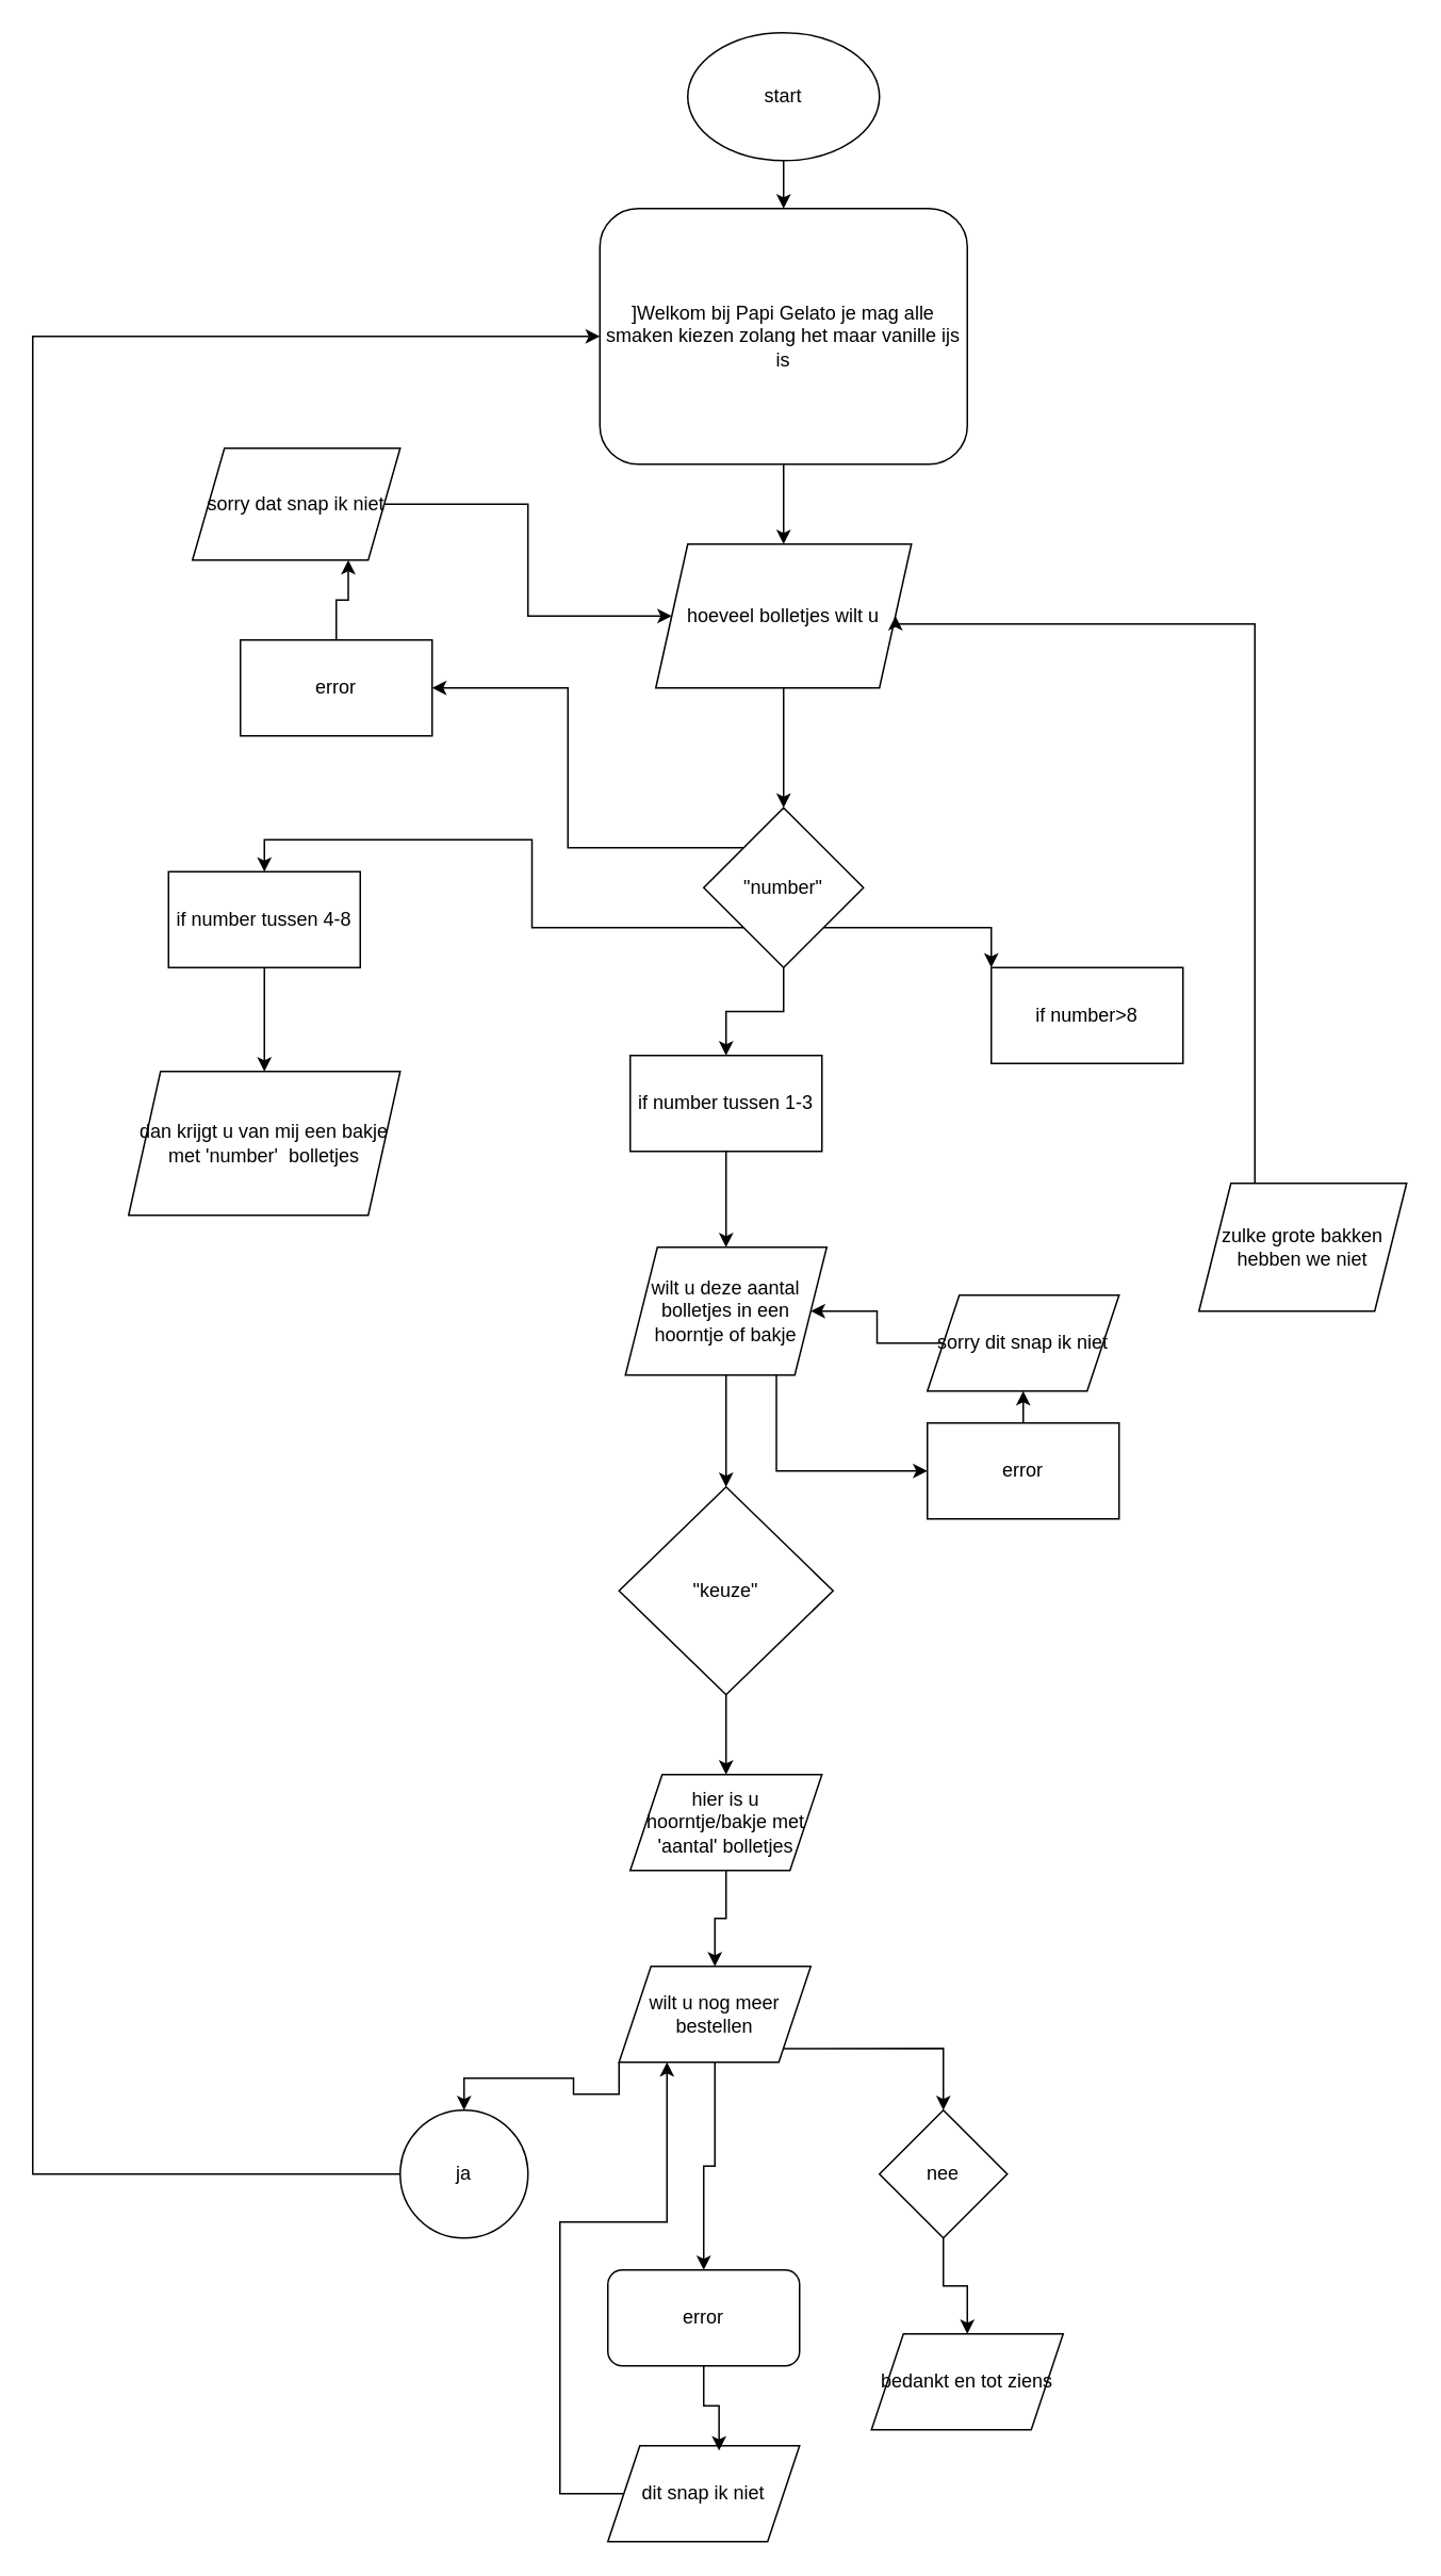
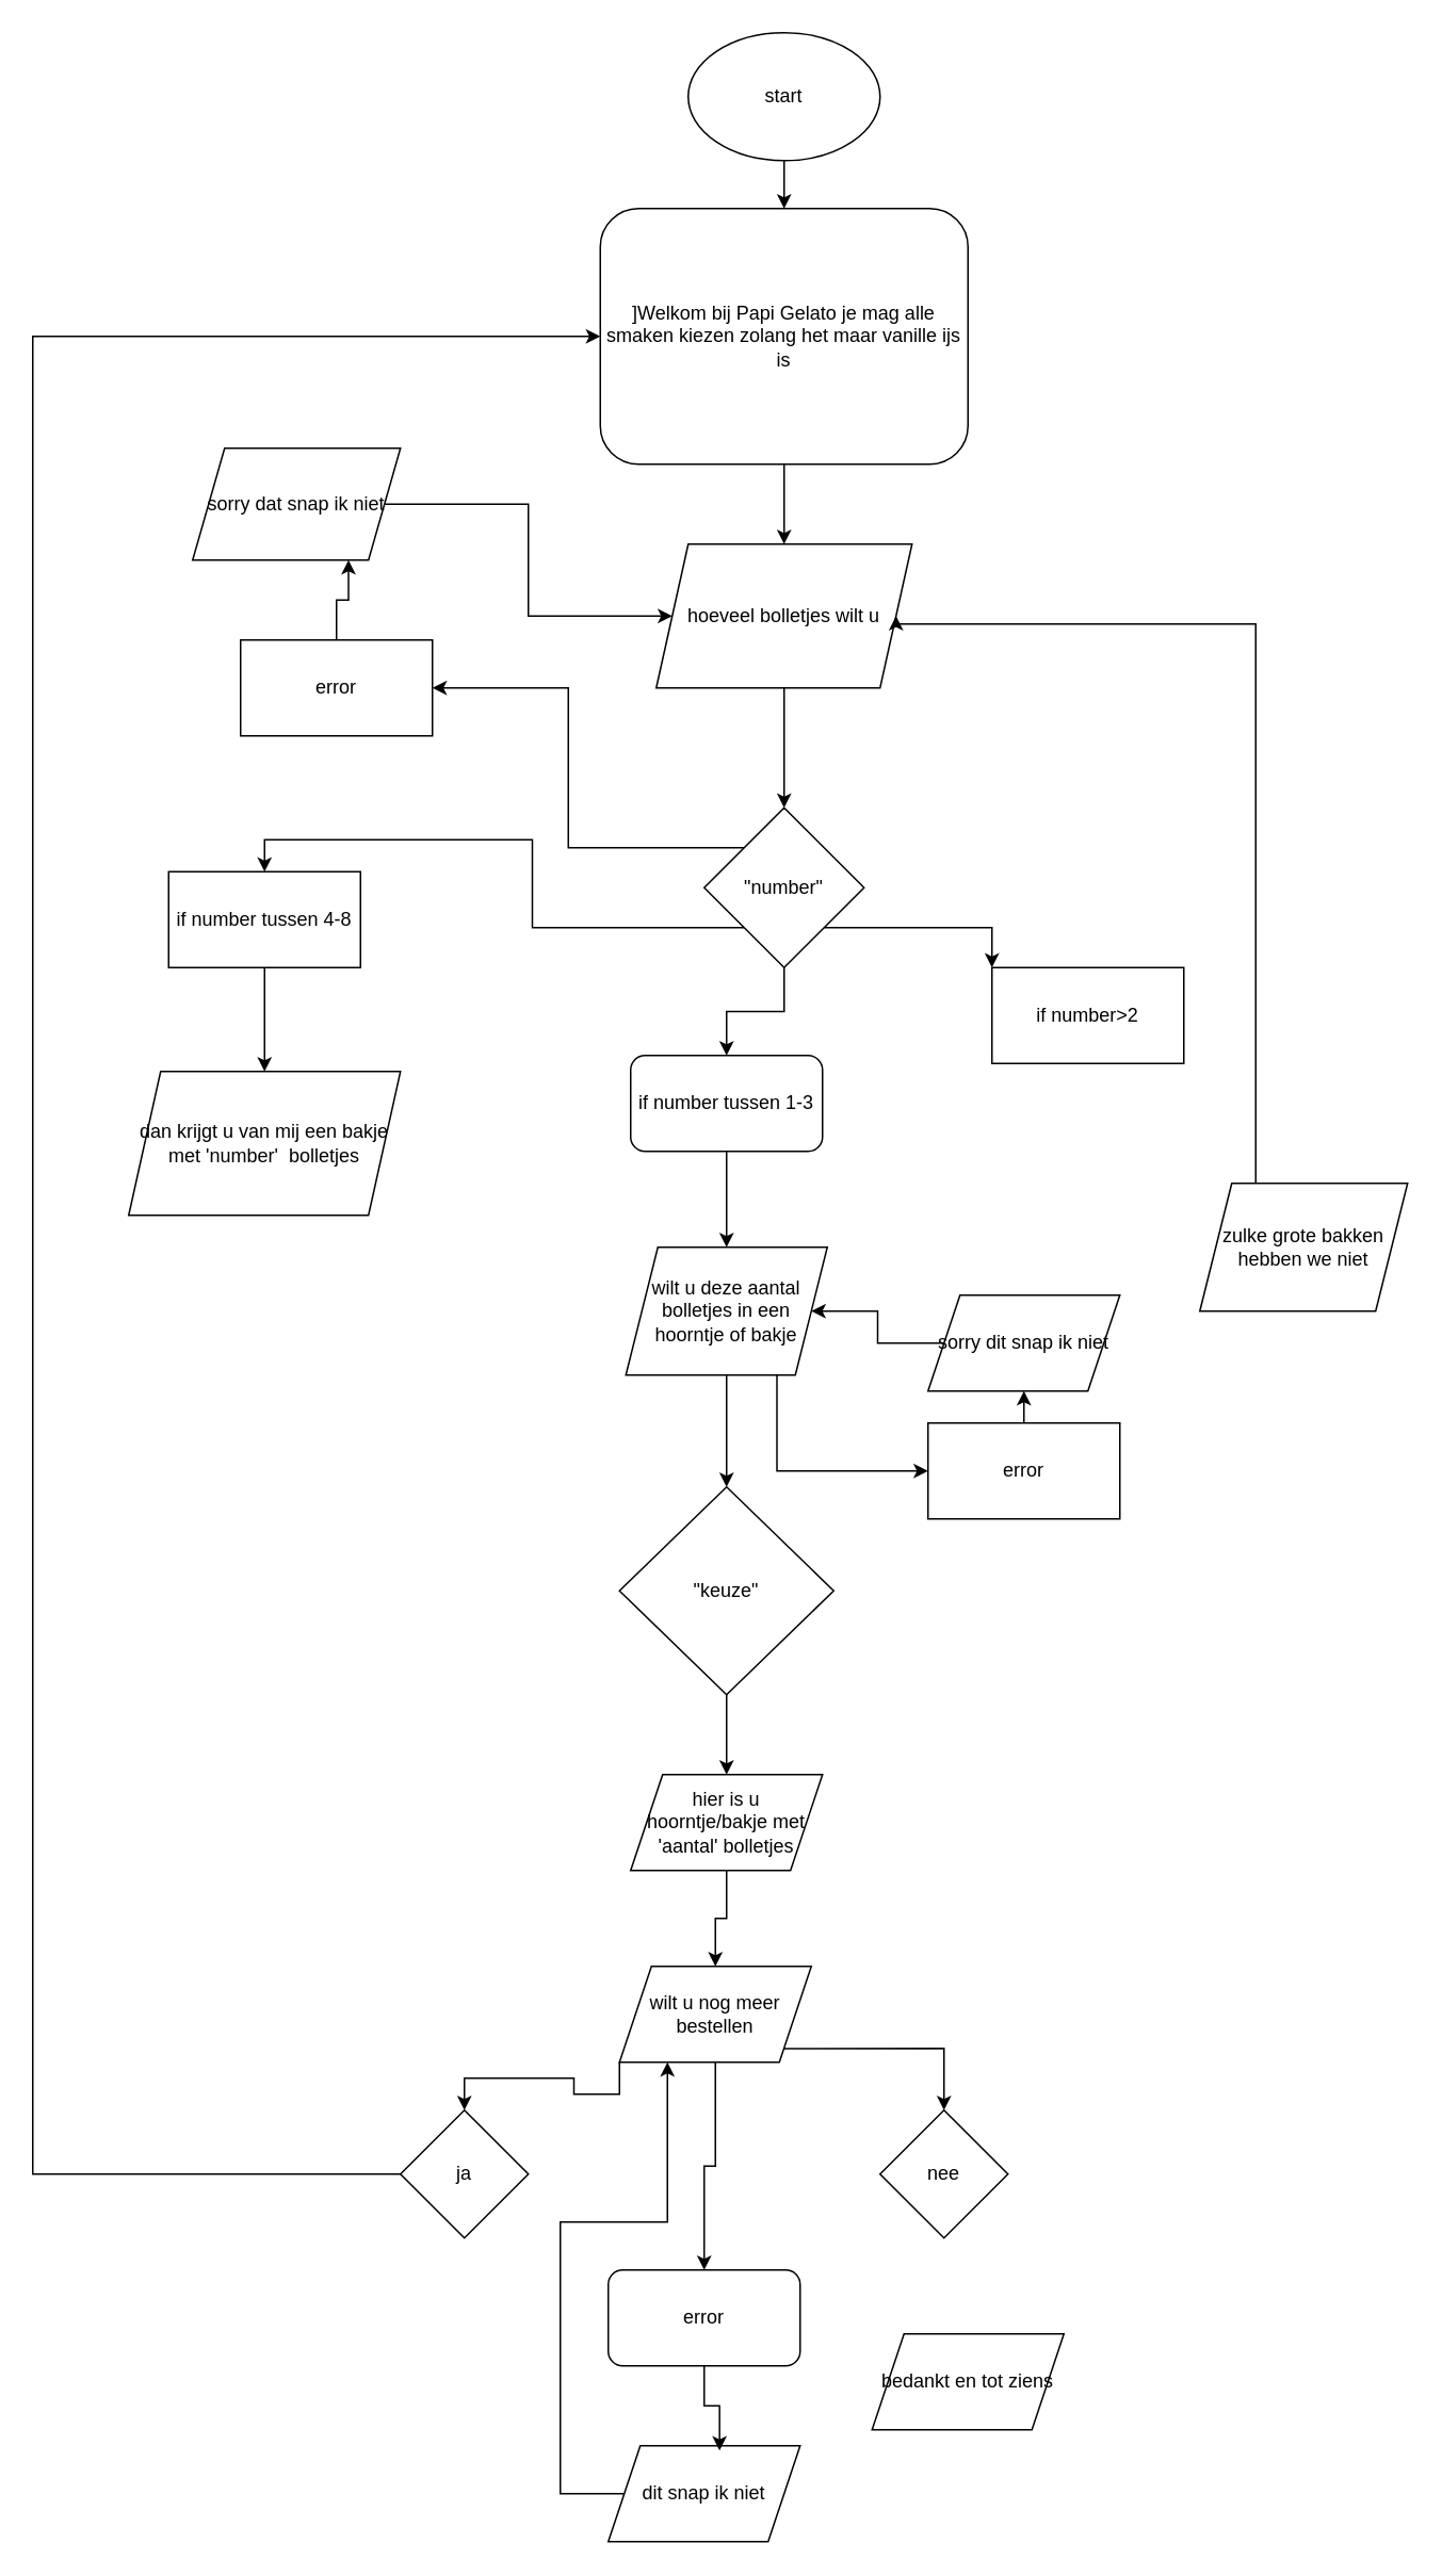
- <mxCell id="13" value="if number&amp;gt;8" style="rounded=0;whiteSpace=wrap;html=1;" vertex="1" parent="1"><mxGeometry x="620" y="605" width="120" height="60" as="geometry" /></mxCell>
+ <mxCell id="13" value="if number&amp;gt;2" style="rounded=0;whiteSpace=wrap;html=1;" vertex="1" parent="1"><mxGeometry x="620" y="605" width="120" height="60" as="geometry" /></mxCell>
- <mxCell id="24" value="if number tussen 1-3" style="rounded=0;whiteSpace=wrap;html=1;" vertex="1" parent="1"><mxGeometry x="394" y="660" width="120" height="60" as="geometry" /></mxCell>
+ <mxCell id="24" value="if number tussen 1-3" style="whiteSpace=wrap;html=1;rounded=1;" vertex="1" parent="1"><mxGeometry x="394" y="660" width="120" height="60" as="geometry" /></mxCell>
- <mxCell id="41" value="ja" style="ellipse;whiteSpace=wrap;html=1;" vertex="1" parent="1"><mxGeometry x="250" y="1320" width="80" height="80" as="geometry" /></mxCell>
+ <mxCell id="41" value="ja" style="rhombus;whiteSpace=wrap;html=1;" vertex="1" parent="1"><mxGeometry x="250" y="1320" width="80" height="80" as="geometry" /></mxCell>
- <mxCell id="42" style="edgeStyle=orthogonalEdgeStyle;rounded=0;orthogonalLoop=1;jettySize=auto;html=1;exitX=0.5;exitY=1;exitDx=0;exitDy=0;" edge="1" parent="1" source="43" target="44"><mxGeometry relative="1" as="geometry" /></mxCell>
